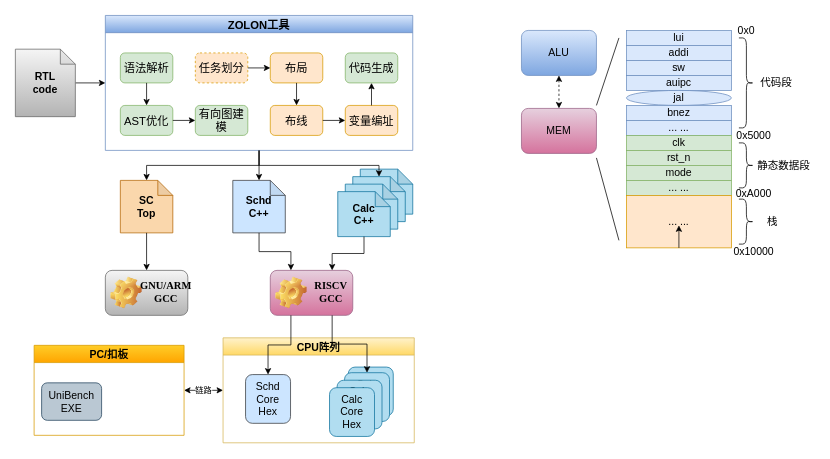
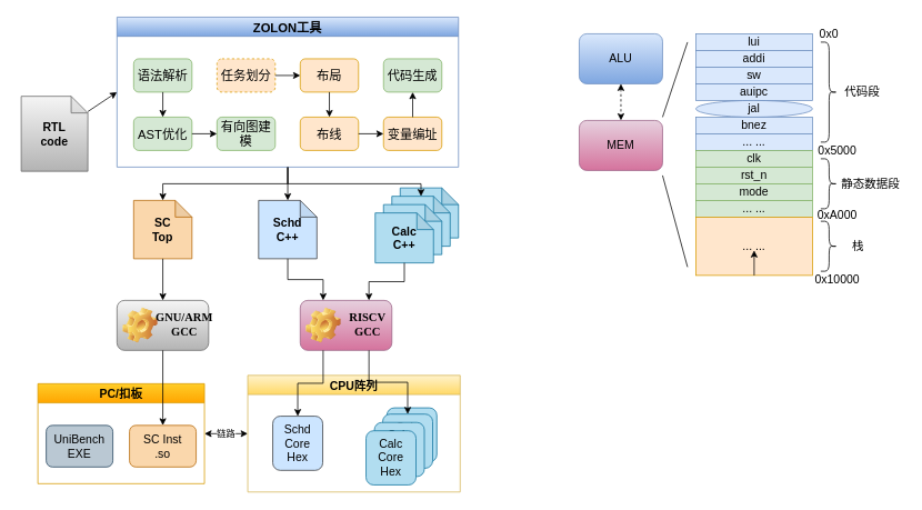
- <mxCell id="31" value="RTL&lt;br style=&quot;font-size: 14px;&quot;&gt;code" style="shape=note;whiteSpace=wrap;html=1;backgroundOutline=1;darkOpacity=0.05;size=20;fontSize=14;fillColor=#f5f5f5;strokeColor=#666666;fontStyle=1;gradientColor=#b3b3b3;" parent="1" vertex="1"><mxGeometry x="20" y="65" width="80" height="90" as="geometry" /></mxCell>
+ <mxCell id="31" value="RTL&lt;br style=&quot;font-size: 14px;&quot;&gt;code" style="shape=note;whiteSpace=wrap;html=1;backgroundOutline=1;darkOpacity=0.05;size=20;fontSize=14;fillColor=#f5f5f5;strokeColor=#666666;fontStyle=1;gradientColor=#b3b3b3;" parent="1" vertex="1"><mxGeometry x="25" y="115" width="80" height="90" as="geometry" /></mxCell>
+ <mxCell id="70" style="edgeStyle=orthogonalEdgeStyle;rounded=0;orthogonalLoop=1;jettySize=auto;html=1;fontSize=14;" parent="1" source="65" target="57" edge="1"><mxGeometry relative="1" as="geometry"><mxPoint x="205.034" y="320" as="sourcePoint" /><mxPoint x="180" y="370" as="targetPoint" /></mxGeometry></mxCell>
+ <mxCell id="57" value="SC Inst&lt;br&gt;.so" style="rounded=1;whiteSpace=wrap;html=1;fontSize=14;fillColor=#fad7ac;strokeColor=#b46504;" parent="55" vertex="1"><mxGeometry x="110" y="50" width="80" height="50" as="geometry" /></mxCell>
